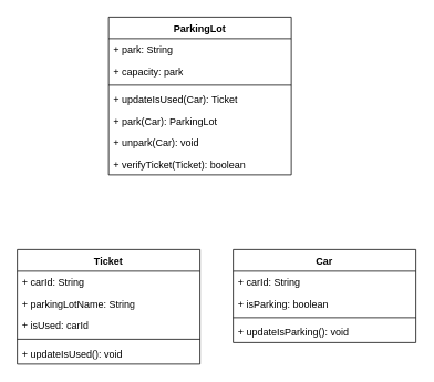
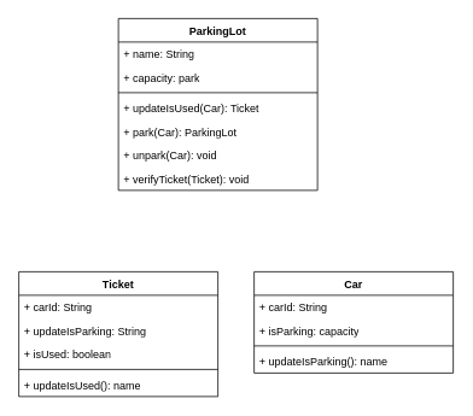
- <mxCell id="3" value="+ park: String" style="text;strokeColor=none;fillColor=none;align=left;verticalAlign=top;spacingLeft=4;spacingRight=4;overflow=hidden;rotatable=0;points=[[0,0.5],[1,0.5]];portConstraint=eastwest;whiteSpace=wrap;html=1;" vertex="1" parent="2"><mxGeometry y="26" width="220" height="26" as="geometry" /></mxCell>
+ <mxCell id="3" value="+ name: String" style="text;strokeColor=none;fillColor=none;align=left;verticalAlign=top;spacingLeft=4;spacingRight=4;overflow=hidden;rotatable=0;points=[[0,0.5],[1,0.5]];portConstraint=eastwest;whiteSpace=wrap;html=1;" vertex="1" parent="2"><mxGeometry y="26" width="220" height="26" as="geometry" /></mxCell>
- <mxCell id="9" value="+ verifyTicket(Ticket): boolean" style="text;strokeColor=none;fillColor=none;align=left;verticalAlign=top;spacingLeft=4;spacingRight=4;overflow=hidden;rotatable=0;points=[[0,0.5],[1,0.5]];portConstraint=eastwest;whiteSpace=wrap;html=1;" vertex="1" parent="2"><mxGeometry y="164" width="220" height="26" as="geometry" /></mxCell>
+ <mxCell id="9" value="+ verifyTicket(Ticket): void" style="text;strokeColor=none;fillColor=none;align=left;verticalAlign=top;spacingLeft=4;spacingRight=4;overflow=hidden;rotatable=0;points=[[0,0.5],[1,0.5]];portConstraint=eastwest;whiteSpace=wrap;html=1;" vertex="1" parent="2"><mxGeometry y="164" width="220" height="26" as="geometry" /></mxCell>
- <mxCell id="12" value="+ parkingLotName: String" style="text;strokeColor=none;fillColor=none;align=left;verticalAlign=top;spacingLeft=4;spacingRight=4;overflow=hidden;rotatable=0;points=[[0,0.5],[1,0.5]];portConstraint=eastwest;whiteSpace=wrap;html=1;" vertex="1" parent="10"><mxGeometry y="52" width="220" height="26" as="geometry" /></mxCell>
+ <mxCell id="12" value="+ updateIsParking: String" style="text;strokeColor=none;fillColor=none;align=left;verticalAlign=top;spacingLeft=4;spacingRight=4;overflow=hidden;rotatable=0;points=[[0,0.5],[1,0.5]];portConstraint=eastwest;whiteSpace=wrap;html=1;" vertex="1" parent="10"><mxGeometry y="52" width="220" height="26" as="geometry" /></mxCell>
- <mxCell id="18" value="+ isParking: boolean" style="text;strokeColor=none;fillColor=none;align=left;verticalAlign=top;spacingLeft=4;spacingRight=4;overflow=hidden;rotatable=0;points=[[0,0.5],[1,0.5]];portConstraint=eastwest;whiteSpace=wrap;html=1;" vertex="1" parent="16"><mxGeometry y="52" width="220" height="26" as="geometry" /></mxCell>
+ <mxCell id="18" value="+ isParking: capacity" style="text;strokeColor=none;fillColor=none;align=left;verticalAlign=top;spacingLeft=4;spacingRight=4;overflow=hidden;rotatable=0;points=[[0,0.5],[1,0.5]];portConstraint=eastwest;whiteSpace=wrap;html=1;" vertex="1" parent="16"><mxGeometry y="52" width="220" height="26" as="geometry" /></mxCell>
- <mxCell id="13" value="+ isUsed: carId" style="text;strokeColor=none;fillColor=none;align=left;verticalAlign=top;spacingLeft=4;spacingRight=4;overflow=hidden;rotatable=0;points=[[0,0.5],[1,0.5]];portConstraint=eastwest;whiteSpace=wrap;html=1;" vertex="1" parent="10"><mxGeometry y="78" width="220" height="26" as="geometry" /></mxCell>
+ <mxCell id="13" value="+ isUsed: boolean" style="text;strokeColor=none;fillColor=none;align=left;verticalAlign=top;spacingLeft=4;spacingRight=4;overflow=hidden;rotatable=0;points=[[0,0.5],[1,0.5]];portConstraint=eastwest;whiteSpace=wrap;html=1;" vertex="1" parent="10"><mxGeometry y="78" width="220" height="26" as="geometry" /></mxCell>
- <mxCell id="20" value="+ updateIsParking(): void" style="text;strokeColor=none;fillColor=none;align=left;verticalAlign=top;spacingLeft=4;spacingRight=4;overflow=hidden;rotatable=0;points=[[0,0.5],[1,0.5]];portConstraint=eastwest;whiteSpace=wrap;html=1;" vertex="1" parent="16"><mxGeometry y="86" width="220" height="26" as="geometry" /></mxCell>
+ <mxCell id="20" value="+ updateIsParking(): name" style="text;strokeColor=none;fillColor=none;align=left;verticalAlign=top;spacingLeft=4;spacingRight=4;overflow=hidden;rotatable=0;points=[[0,0.5],[1,0.5]];portConstraint=eastwest;whiteSpace=wrap;html=1;" vertex="1" parent="16"><mxGeometry y="86" width="220" height="26" as="geometry" /></mxCell>
- <mxCell id="15" value="+ updateIsUsed(): void" style="text;strokeColor=none;fillColor=none;align=left;verticalAlign=top;spacingLeft=4;spacingRight=4;overflow=hidden;rotatable=0;points=[[0,0.5],[1,0.5]];portConstraint=eastwest;whiteSpace=wrap;html=1;" vertex="1" parent="10"><mxGeometry y="112" width="220" height="26" as="geometry" /></mxCell>
+ <mxCell id="15" value="+ updateIsUsed(): name" style="text;strokeColor=none;fillColor=none;align=left;verticalAlign=top;spacingLeft=4;spacingRight=4;overflow=hidden;rotatable=0;points=[[0,0.5],[1,0.5]];portConstraint=eastwest;whiteSpace=wrap;html=1;" vertex="1" parent="10"><mxGeometry y="112" width="220" height="26" as="geometry" /></mxCell>
